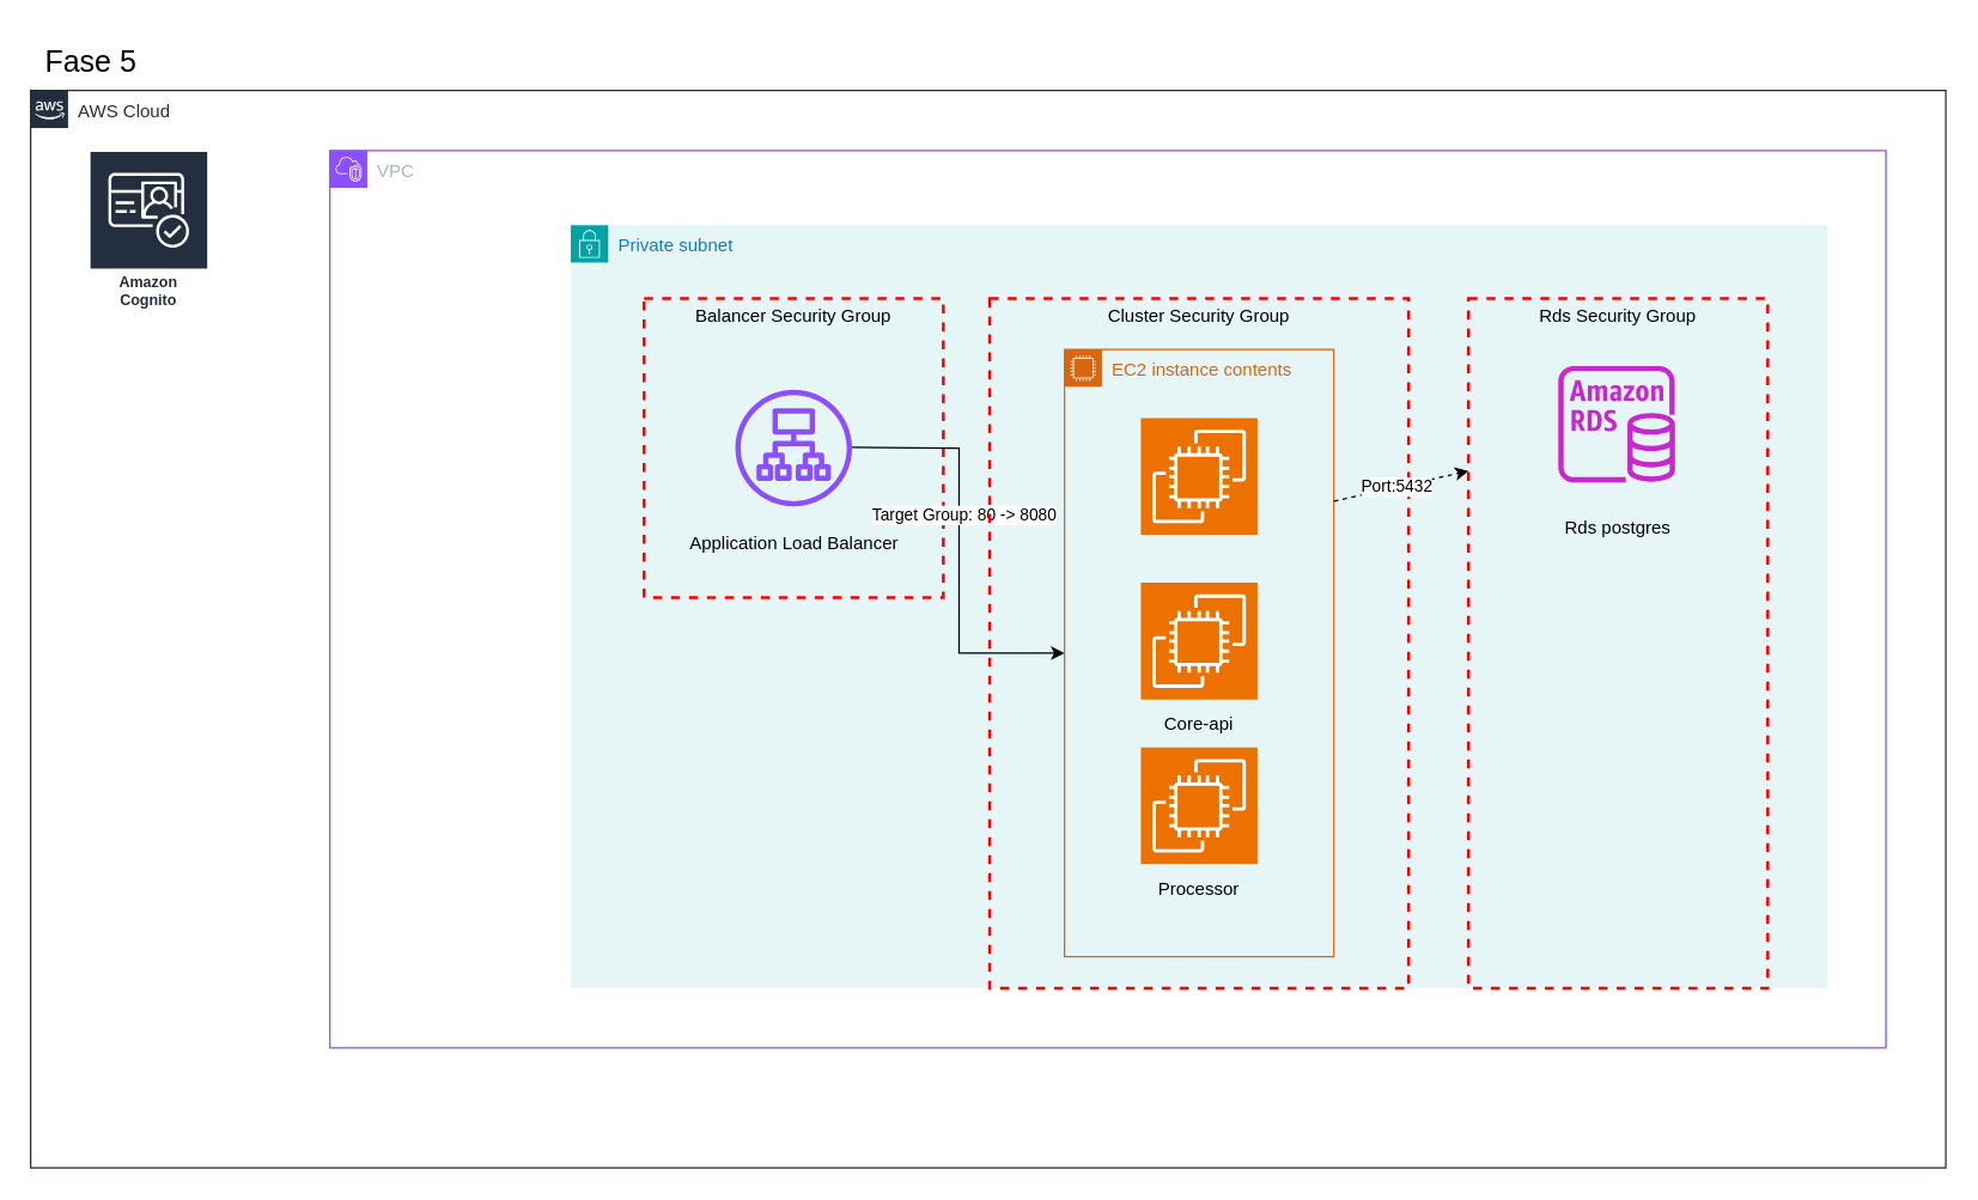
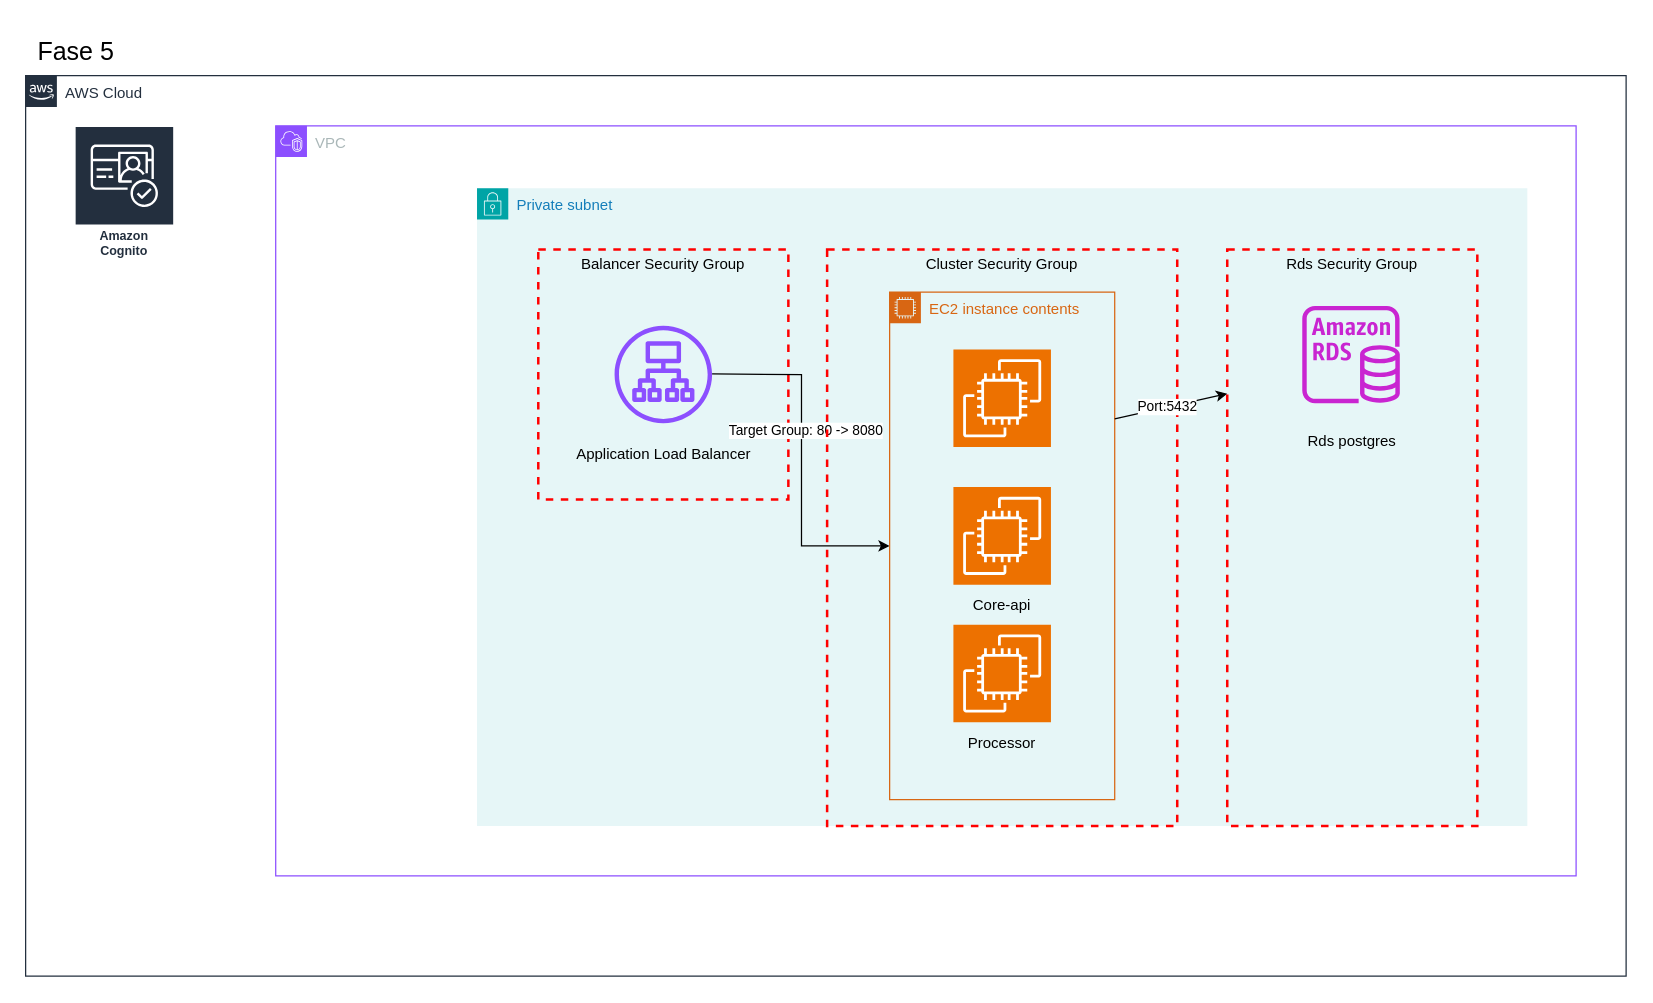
- <mxCell id="21" value="" style="endArrow=classic;html=1;rounded=0;exitX=1;exitY=0.25;exitDx=0;exitDy=0;entryX=0;entryY=0.25;entryDx=0;entryDy=0;dashed=1;" edge="1" parent="5" source="12" target="18"><mxGeometry width="50" height="50" relative="1" as="geometry"><mxPoint x="180" y="250" as="sourcePoint" /><mxPoint x="230" y="200" as="targetPoint" /></mxGeometry></mxCell>
+ <mxCell id="21" value="" style="endArrow=classic;html=1;rounded=0;exitX=1;exitY=0.25;exitDx=0;exitDy=0;entryX=0;entryY=0.25;entryDx=0;entryDy=0;" edge="1" parent="5" source="12" target="18"><mxGeometry width="50" height="50" relative="1" as="geometry"><mxPoint x="180" y="250" as="sourcePoint" /><mxPoint x="230" y="200" as="targetPoint" /></mxGeometry></mxCell>
